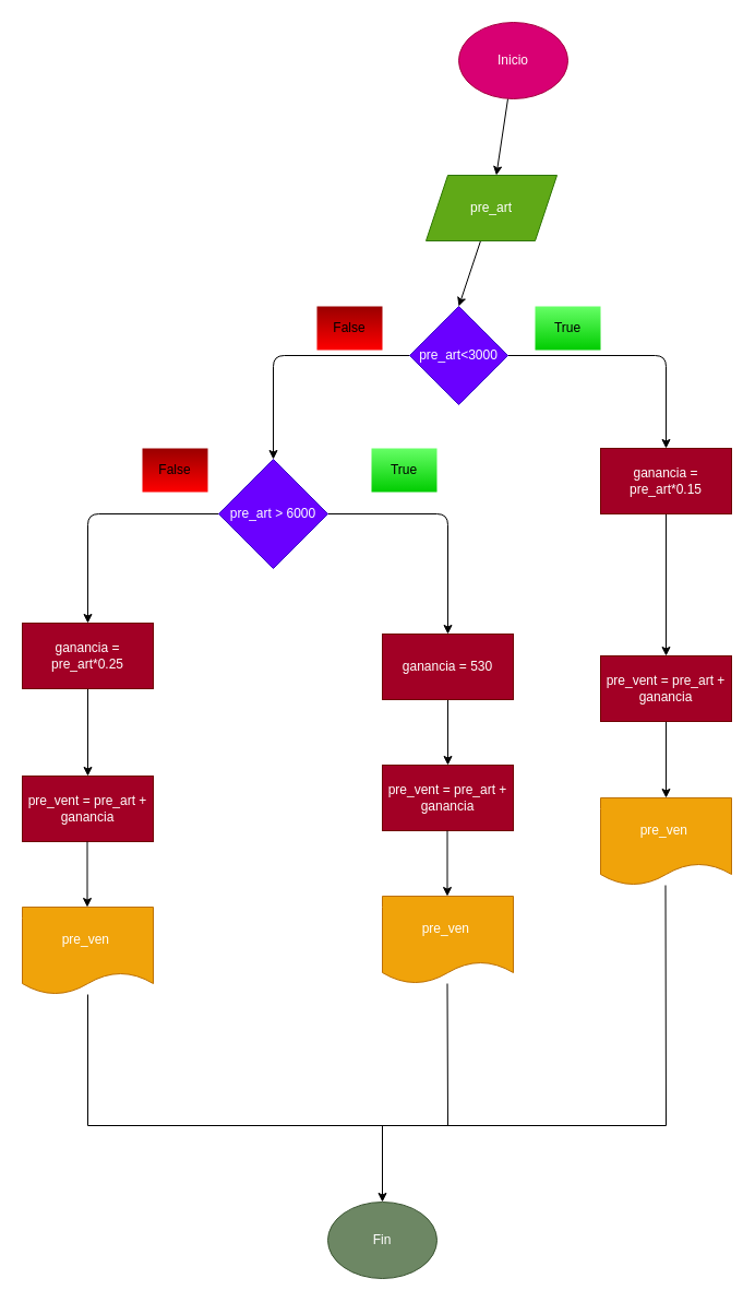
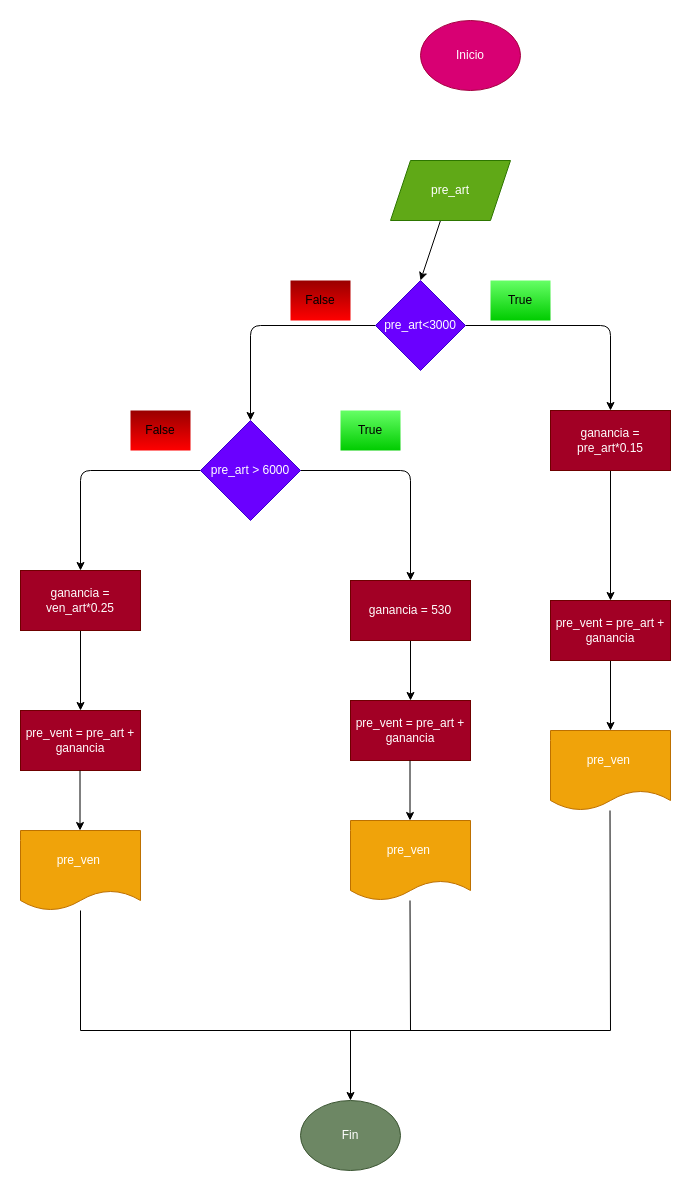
- <mxCell id="2" value="" style="edgeStyle=none;html=1;" edge="1" parent="1" source="3" target="5"><mxGeometry relative="1" as="geometry"><mxPoint x="420" y="150" as="targetPoint" /></mxGeometry></mxCell>
- <mxCell id="23" value="ganancia = pre_art*0.25" style="rounded=0;whiteSpace=wrap;html=1;fillColor=#a20025;fontColor=#ffffff;strokeColor=#6F0000;" vertex="1" parent="1"><mxGeometry x="20" y="570" width="120" height="60" as="geometry" /></mxCell>
+ <mxCell id="23" value="ganancia = ven_art*0.25" style="rounded=0;whiteSpace=wrap;html=1;fillColor=#a20025;fontColor=#ffffff;strokeColor=#6F0000;" vertex="1" parent="1"><mxGeometry x="20" y="570" width="120" height="60" as="geometry" /></mxCell>
